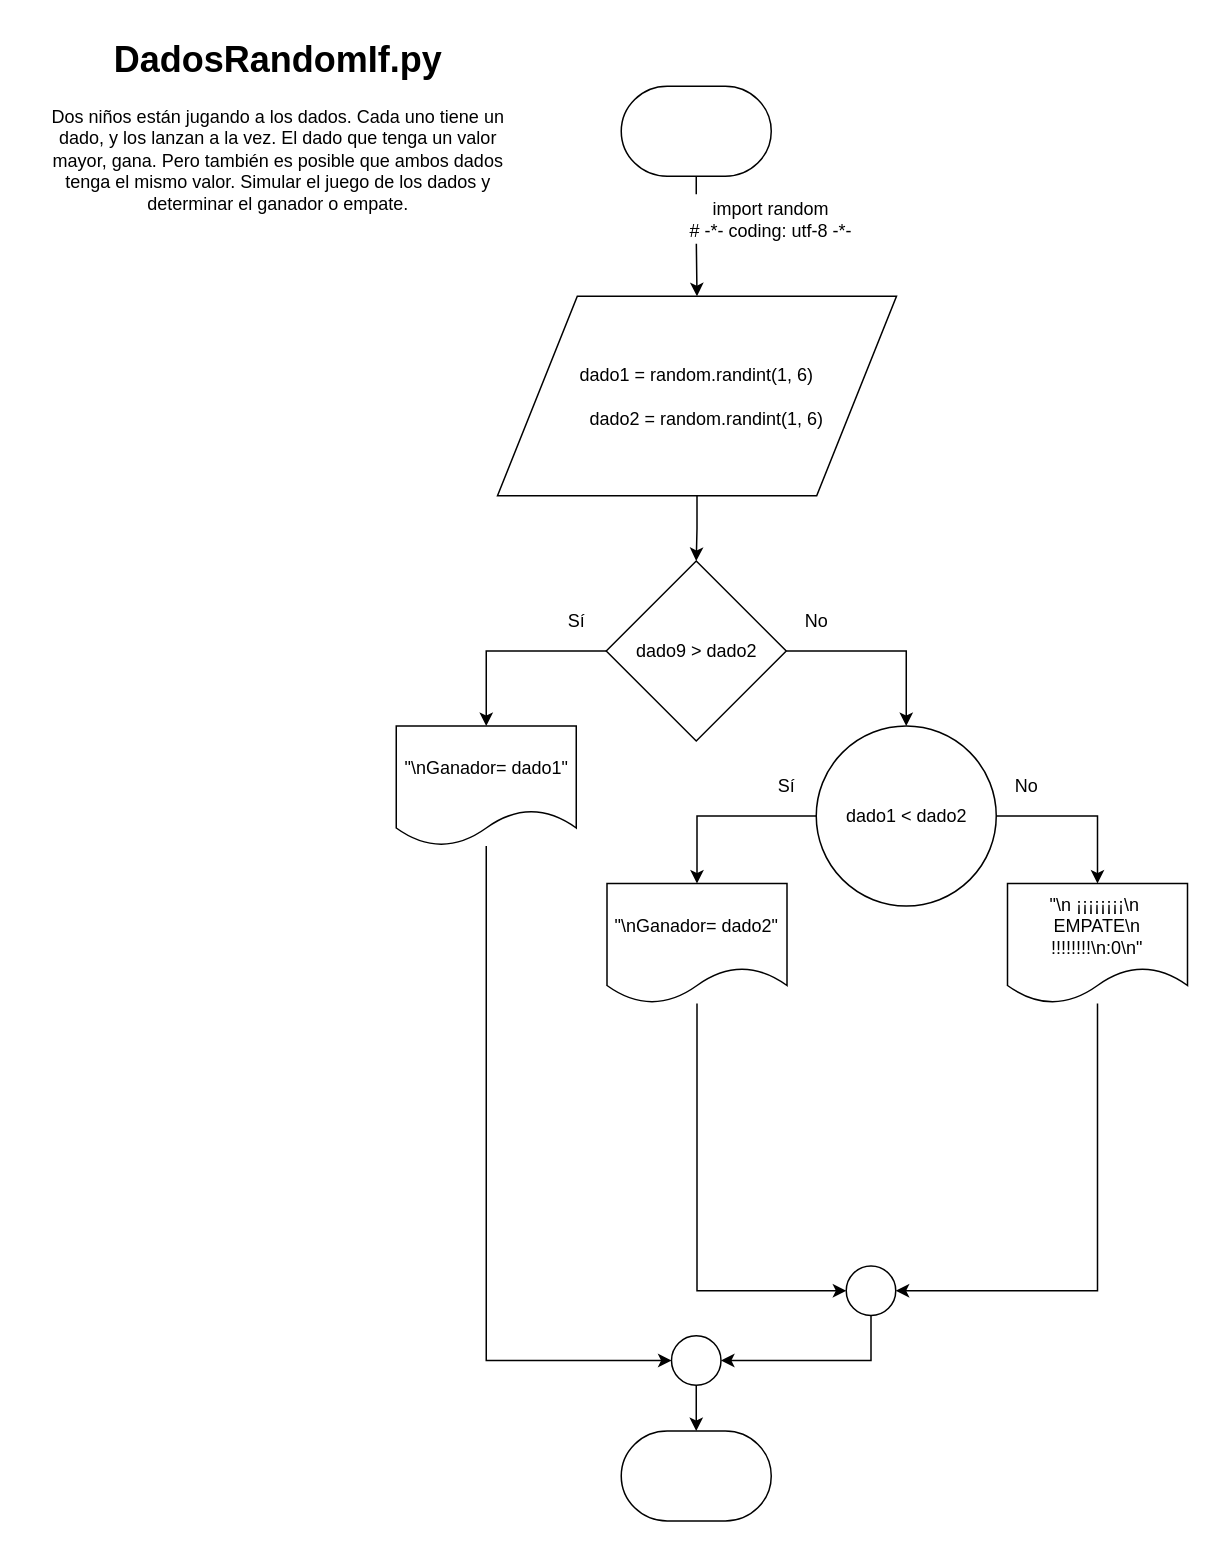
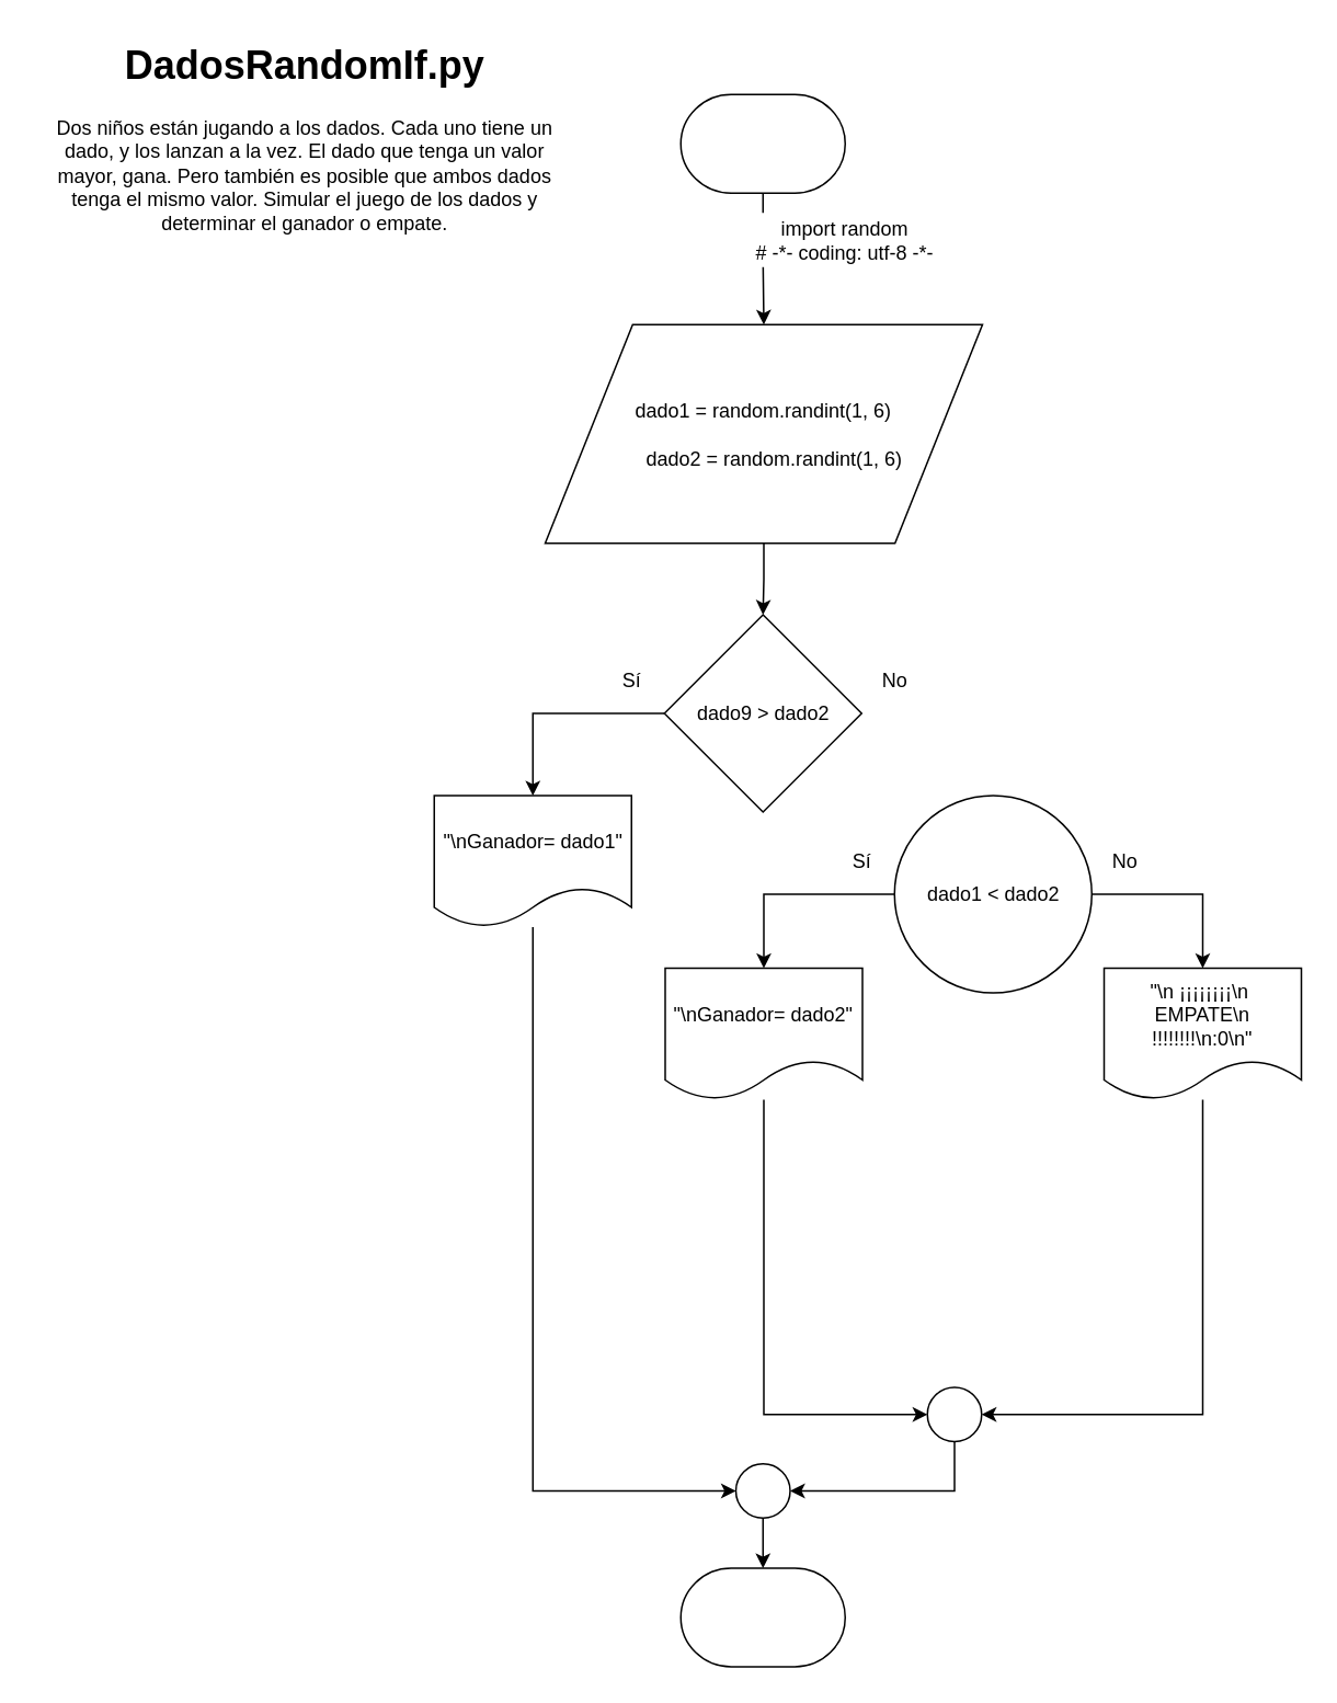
- <mxCell id="7" value="" style="edgeStyle=orthogonalEdgeStyle;rounded=0;orthogonalLoop=1;jettySize=auto;html=1;endArrow=classic;endFill=1;entryX=0.5;entryY=0;entryDx=0;entryDy=0;" parent="1" source="8" target="18" edge="1"><mxGeometry relative="1" as="geometry"><mxPoint x="603.5" y="433.5" as="targetPoint" /></mxGeometry></mxCell>
